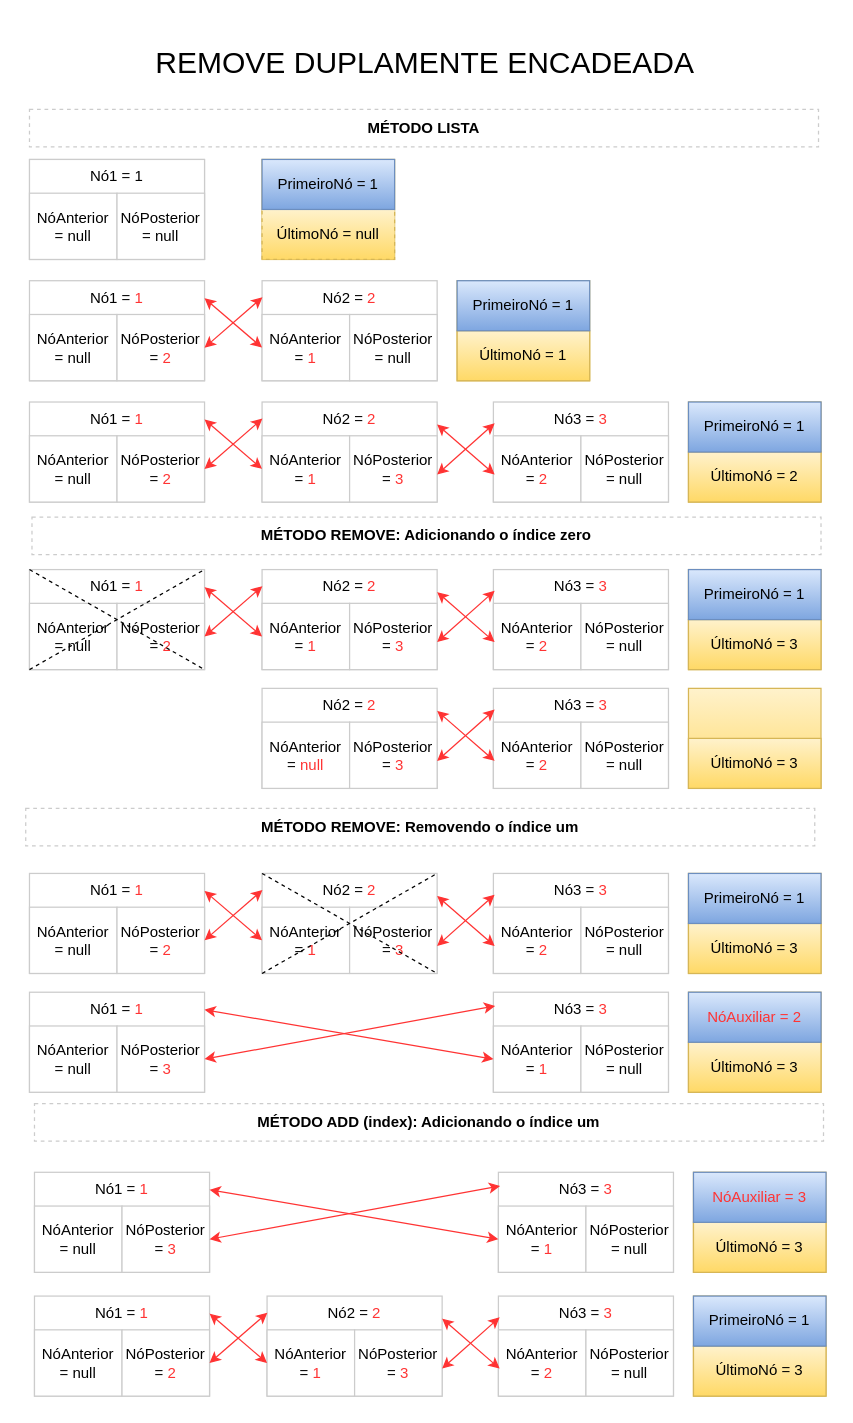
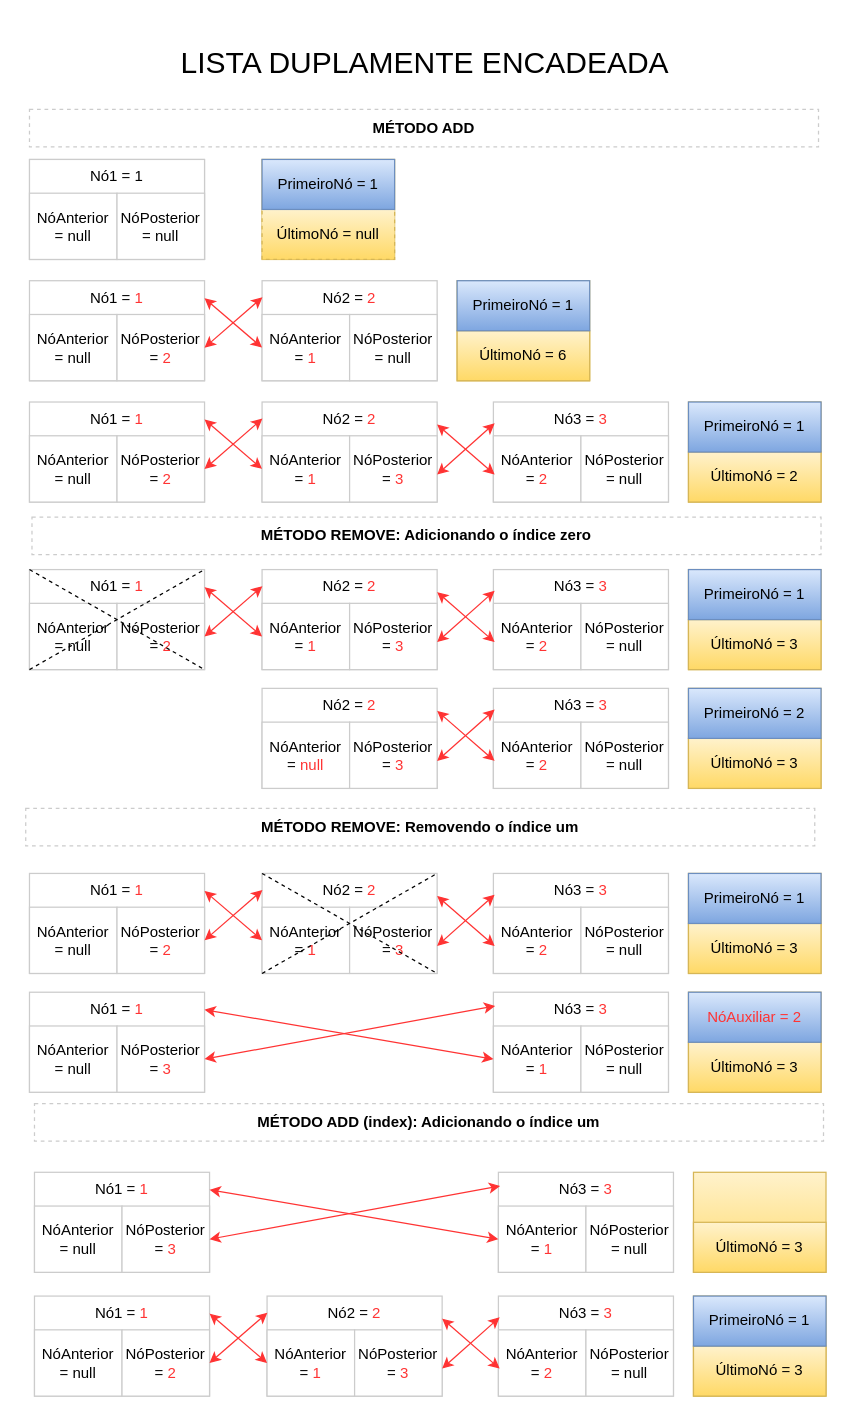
- <mxCell id="2" value="REMOVE DUPLAMENTE ENCADEADA" style="text;html=1;strokeColor=none;fillColor=none;align=center;verticalAlign=middle;whiteSpace=wrap;rounded=0;fontSize=24;" vertex="1" parent="1"><mxGeometry y="20" width="633" height="59" as="geometry" x="23" /></mxCell>
+ <mxCell id="2" value="LISTA DUPLAMENTE ENCADEADA" style="text;html=1;strokeColor=none;fillColor=none;align=center;verticalAlign=middle;whiteSpace=wrap;rounded=0;fontSize=24;" vertex="1" parent="1"><mxGeometry y="20" width="633" height="59" as="geometry" x="23" /></mxCell>
- <mxCell id="107" value="&lt;b&gt;MÉTODO LISTA&lt;/b&gt;" style="text;html=1;strokeColor=#CCCCCC;fillColor=none;align=center;verticalAlign=middle;whiteSpace=wrap;rounded=0;dashed=1;glass=1;" vertex="1" parent="1"><mxGeometry y="87" width="631" height="30" as="geometry" x="23" /></mxCell>
+ <mxCell id="107" value="&lt;b&gt;MÉTODO ADD&lt;/b&gt;" style="text;html=1;strokeColor=#CCCCCC;fillColor=none;align=center;verticalAlign=middle;whiteSpace=wrap;rounded=0;dashed=1;glass=1;" vertex="1" parent="1"><mxGeometry y="87" width="631" height="30" as="geometry" x="23" /></mxCell>
- <mxCell id="12" value="ÚltimoNó = 1" style="rounded=0;whiteSpace=wrap;html=1;fillStyle=solid;fillColor=#fff2cc;gradientColor=#ffd966;strokeColor=#d6b656;" vertex="1" parent="11"><mxGeometry y="40" width="106" height="40" as="geometry" /></mxCell>
+ <mxCell id="12" value="ÚltimoNó = 6" style="rounded=0;whiteSpace=wrap;html=1;fillStyle=solid;fillColor=#fff2cc;gradientColor=#ffd966;strokeColor=#d6b656;" vertex="1" parent="11"><mxGeometry y="40" width="106" height="40" as="geometry" /></mxCell>
+ <mxCell id="64" value="PrimeiroNó = 2" style="rounded=0;whiteSpace=wrap;html=1;fillStyle=solid;fillColor=#dae8fc;gradientColor=#7ea6e0;strokeColor=#6c8ebf;" vertex="1" parent="62"><mxGeometry width="106" height="40" as="geometry" /></mxCell>
- <mxCell id="132" value="&lt;font color=&quot;#ff3333&quot;&gt;NóAuxiliar = 3&lt;/font&gt;" style="rounded=0;whiteSpace=wrap;html=1;fillStyle=solid;fillColor=#dae8fc;gradientColor=#7ea6e0;strokeColor=#6c8ebf;" vertex="1" parent="130"><mxGeometry width="106" height="40" as="geometry" /></mxCell>
